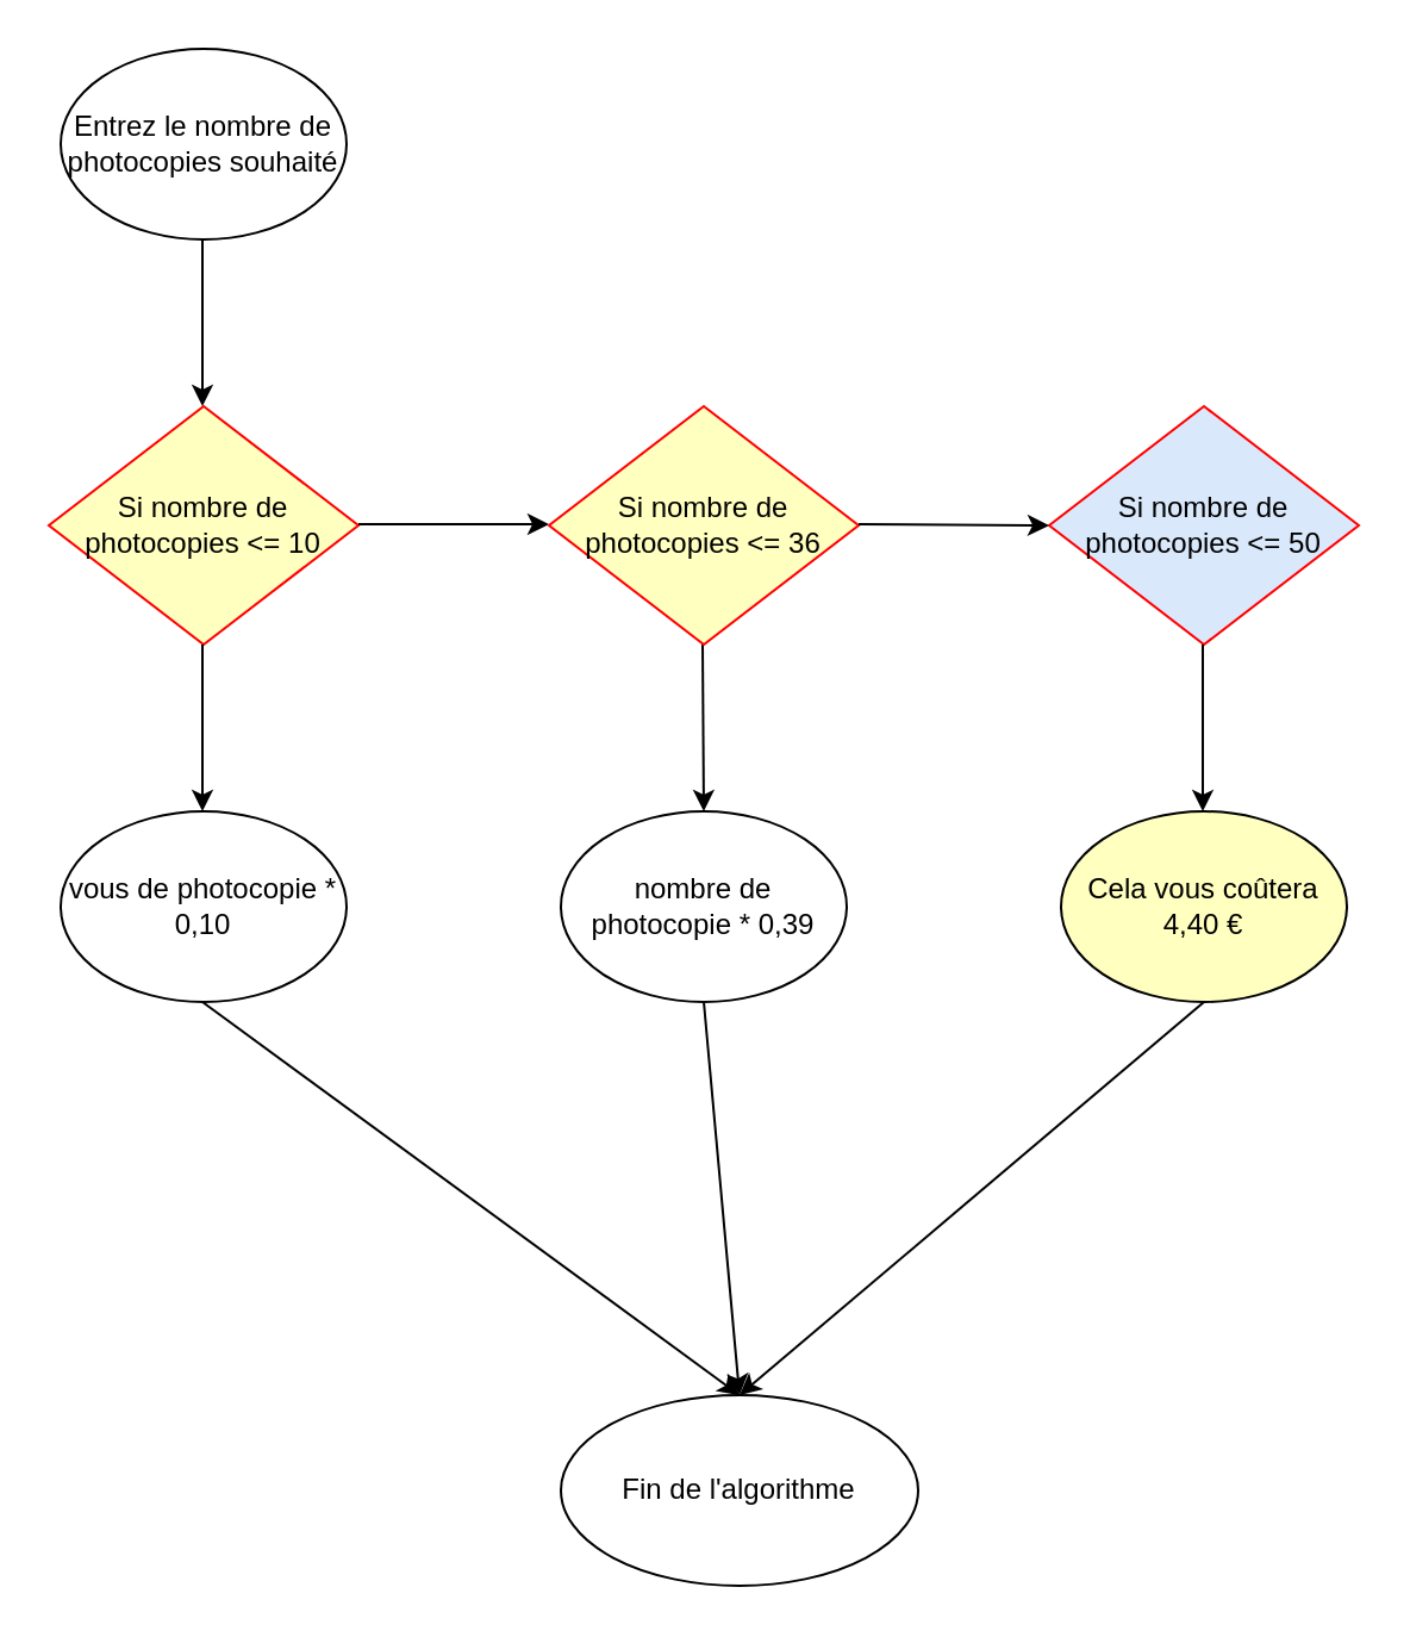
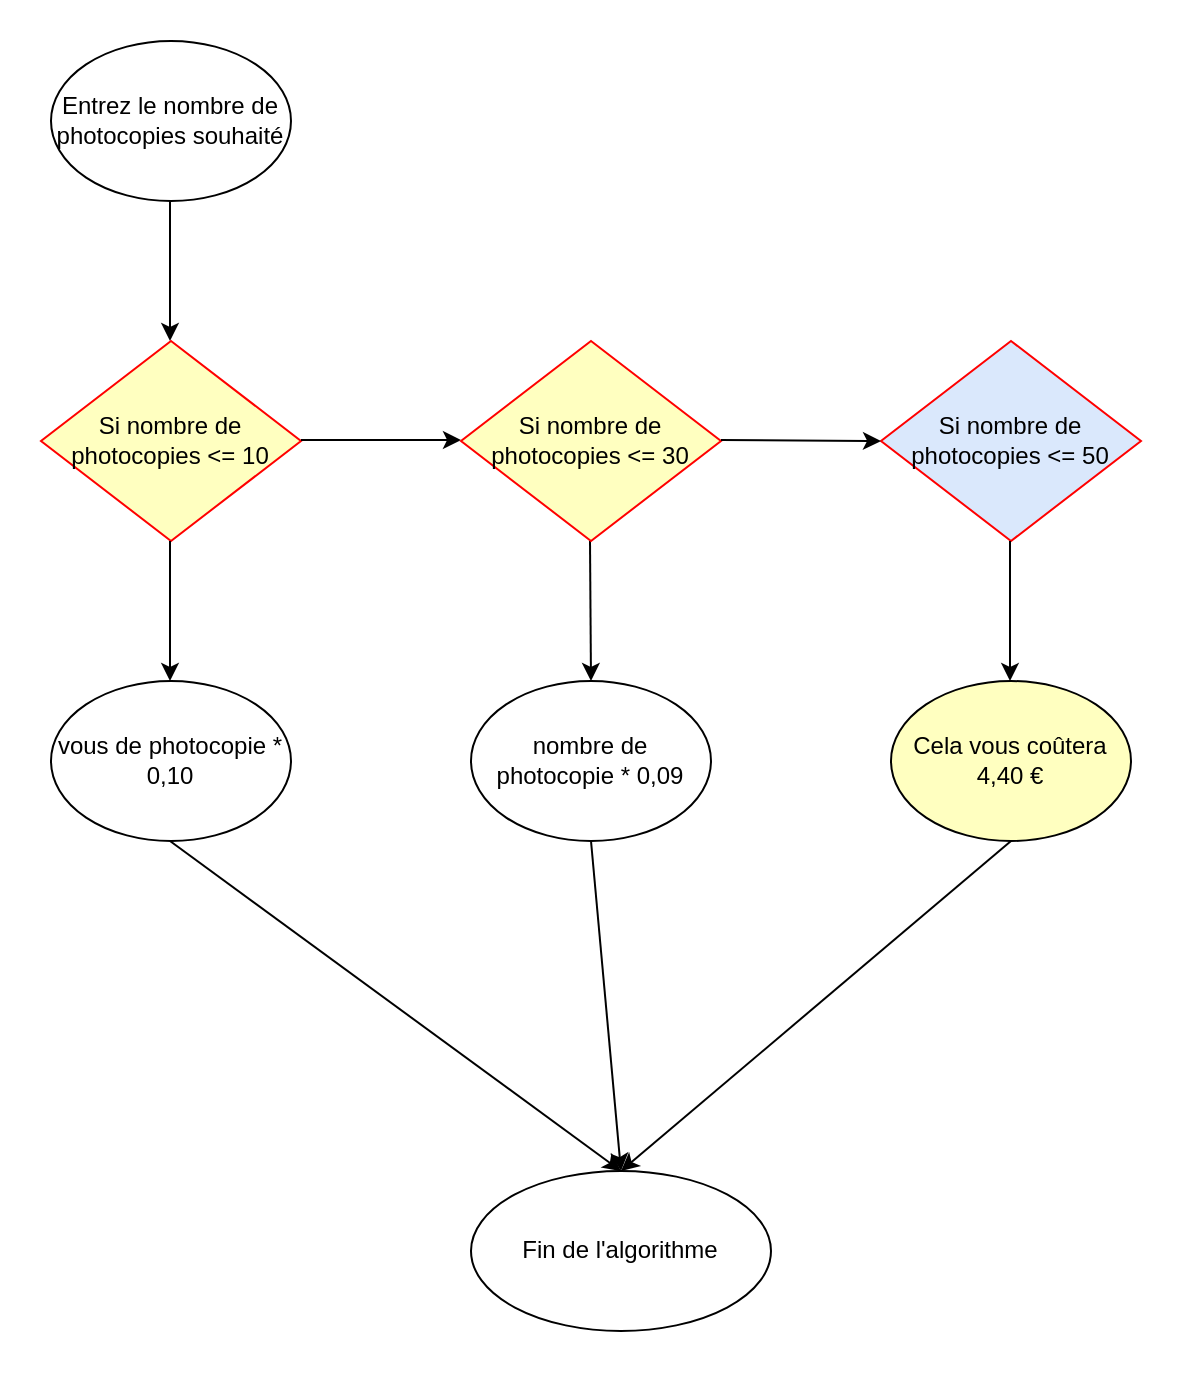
- <mxCell id="12" value="Si nombre de photocopies &amp;lt;= 36" style="rhombus;whiteSpace=wrap;html=1;fontColor=#000000;fillColor=#ffffc0;strokeColor=#ff0000;" vertex="1" parent="1"><mxGeometry x="230" y="170" width="130" height="100" as="geometry" /></mxCell>
+ <mxCell id="12" value="Si nombre de photocopies &amp;lt;= 30" style="rhombus;whiteSpace=wrap;html=1;fontColor=#000000;fillColor=#ffffc0;strokeColor=#ff0000;" vertex="1" parent="1"><mxGeometry x="230" y="170" width="130" height="100" as="geometry" /></mxCell>
- <mxCell id="8" value="nombre de photocopie * 0,39" style="ellipse;whiteSpace=wrap;html=1;" vertex="1" parent="1"><mxGeometry x="235" y="340" width="120" height="80" as="geometry" /></mxCell>
+ <mxCell id="8" value="nombre de photocopie * 0,09" style="ellipse;whiteSpace=wrap;html=1;" vertex="1" parent="1"><mxGeometry x="235" y="340" width="120" height="80" as="geometry" /></mxCell>
